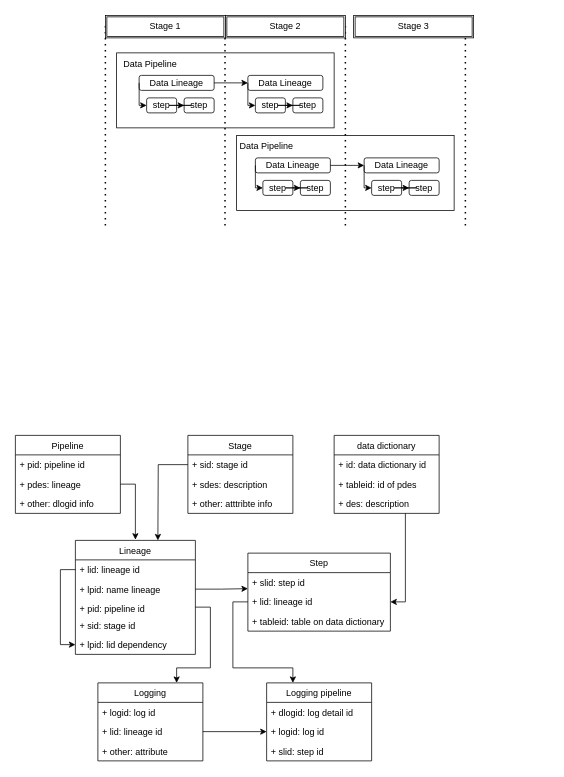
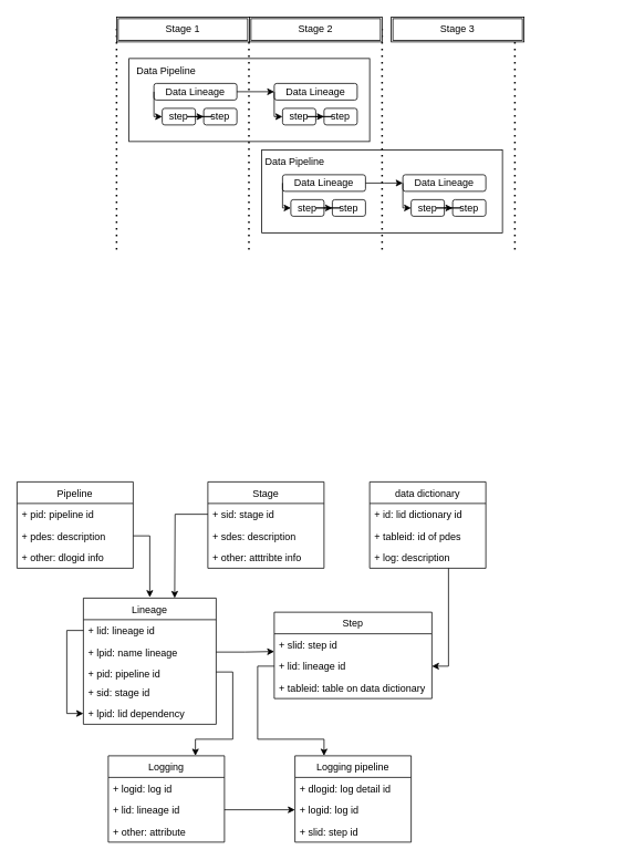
- <mxCell id="69" value="+ id: data dictionary id" style="text;strokeColor=none;fillColor=none;align=left;verticalAlign=top;spacingLeft=4;spacingRight=4;overflow=hidden;rotatable=0;points=[[0,0.5],[1,0.5]];portConstraint=eastwest;" vertex="1" parent="68"><mxGeometry y="26" width="140" height="26" as="geometry" /></mxCell>
+ <mxCell id="69" value="+ id: lid dictionary id" style="text;strokeColor=none;fillColor=none;align=left;verticalAlign=top;spacingLeft=4;spacingRight=4;overflow=hidden;rotatable=0;points=[[0,0.5],[1,0.5]];portConstraint=eastwest;" vertex="1" parent="68"><mxGeometry y="26" width="140" height="26" as="geometry" /></mxCell>
- <mxCell id="43" value="+ pdes: lineage" style="text;strokeColor=none;fillColor=none;align=left;verticalAlign=top;spacingLeft=4;spacingRight=4;overflow=hidden;rotatable=0;points=[[0,0.5],[1,0.5]];portConstraint=eastwest;" vertex="1" parent="41"><mxGeometry y="52" width="140" height="26" as="geometry" /></mxCell>
+ <mxCell id="43" value="+ pdes: description" style="text;strokeColor=none;fillColor=none;align=left;verticalAlign=top;spacingLeft=4;spacingRight=4;overflow=hidden;rotatable=0;points=[[0,0.5],[1,0.5]];portConstraint=eastwest;" vertex="1" parent="41"><mxGeometry y="52" width="140" height="26" as="geometry" /></mxCell>
- <mxCell id="71" value="+ des: description" style="text;strokeColor=none;fillColor=none;align=left;verticalAlign=top;spacingLeft=4;spacingRight=4;overflow=hidden;rotatable=0;points=[[0,0.5],[1,0.5]];portConstraint=eastwest;" vertex="1" parent="68"><mxGeometry y="78" width="140" height="26" as="geometry" /></mxCell>
+ <mxCell id="71" value="+ log: description" style="text;strokeColor=none;fillColor=none;align=left;verticalAlign=top;spacingLeft=4;spacingRight=4;overflow=hidden;rotatable=0;points=[[0,0.5],[1,0.5]];portConstraint=eastwest;" vertex="1" parent="68"><mxGeometry y="78" width="140" height="26" as="geometry" /></mxCell>
